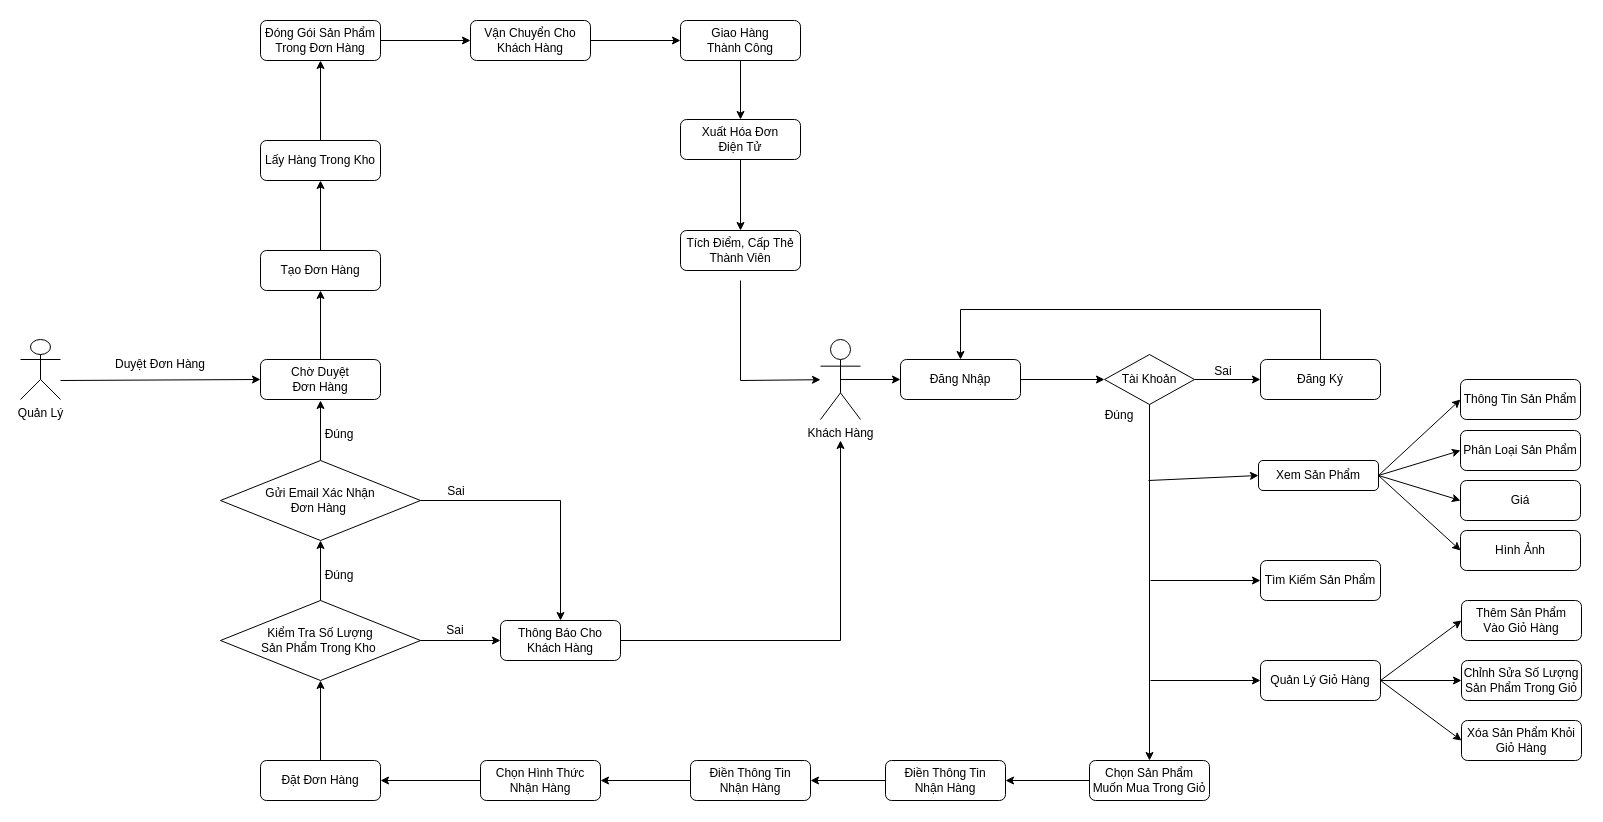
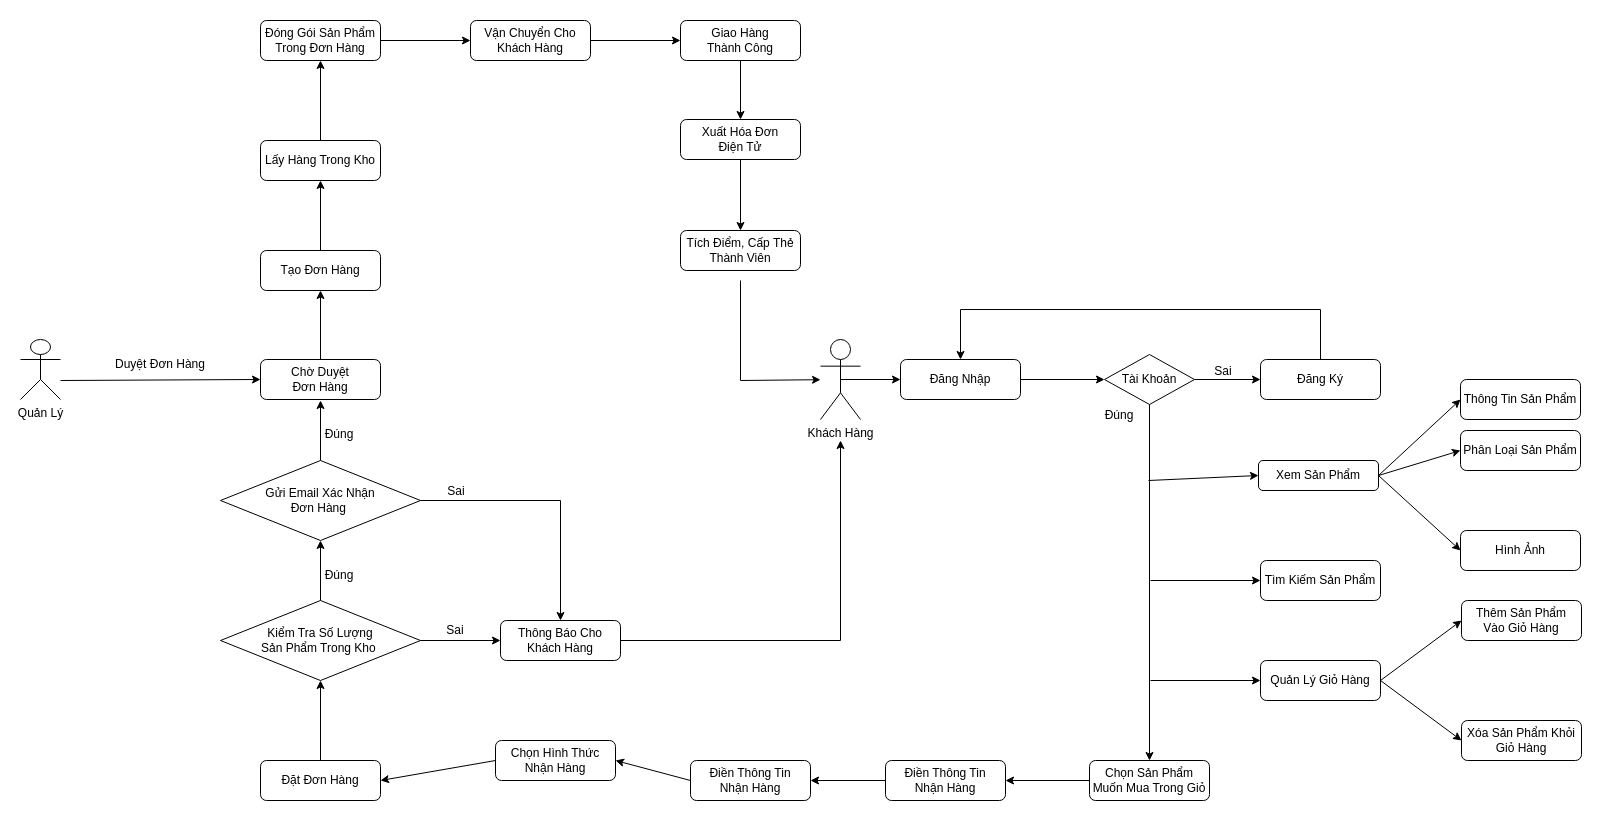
- <mxCell id="23" value="" style="endArrow=classic;html=1;rounded=0;entryX=0;entryY=0.5;entryDx=0;entryDy=0;exitX=1;exitY=0.5;exitDx=0;exitDy=0;" parent="1" source="12" target="20" edge="1"><mxGeometry width="50" height="50" relative="1" as="geometry"><mxPoint x="1380" y="490" as="sourcePoint" /><mxPoint x="1470" y="460" as="targetPoint" /></mxGeometry></mxCell>
- <mxCell id="20" value="Giá" style="rounded=1;whiteSpace=wrap;html=1;" parent="1" vertex="1"><mxGeometry x="1460" y="480" width="120" height="40" as="geometry" /></mxCell>
- <mxCell id="28" value="" style="endArrow=classic;html=1;rounded=0;exitX=1;exitY=0.5;exitDx=0;exitDy=0;entryX=0;entryY=0.5;entryDx=0;entryDy=0;" parent="1" source="26" target="31" edge="1"><mxGeometry width="50" height="50" relative="1" as="geometry"><mxPoint x="1380" y="691" as="sourcePoint" /><mxPoint x="1472" y="620" as="targetPoint" /></mxGeometry></mxCell>
- <mxCell id="31" value="Chỉnh Sửa Số Lượng Sản Phẩm Trong Giỏ" style="rounded=1;whiteSpace=wrap;html=1;" parent="1" vertex="1"><mxGeometry x="1461" y="660" width="120" height="40" as="geometry" /></mxCell>
- <mxCell id="41" value="Chọn Hình Thức Nhận Hàng" style="rounded=1;whiteSpace=wrap;html=1;" parent="1" vertex="1"><mxGeometry x="480" y="760" width="120" height="40" as="geometry" /></mxCell>
+ <mxCell id="41" value="Chọn Hình Thức Nhận Hàng" style="rounded=1;whiteSpace=wrap;html=1;" parent="1" vertex="1"><mxGeometry x="495" y="740" width="120" height="40" as="geometry" /></mxCell>
